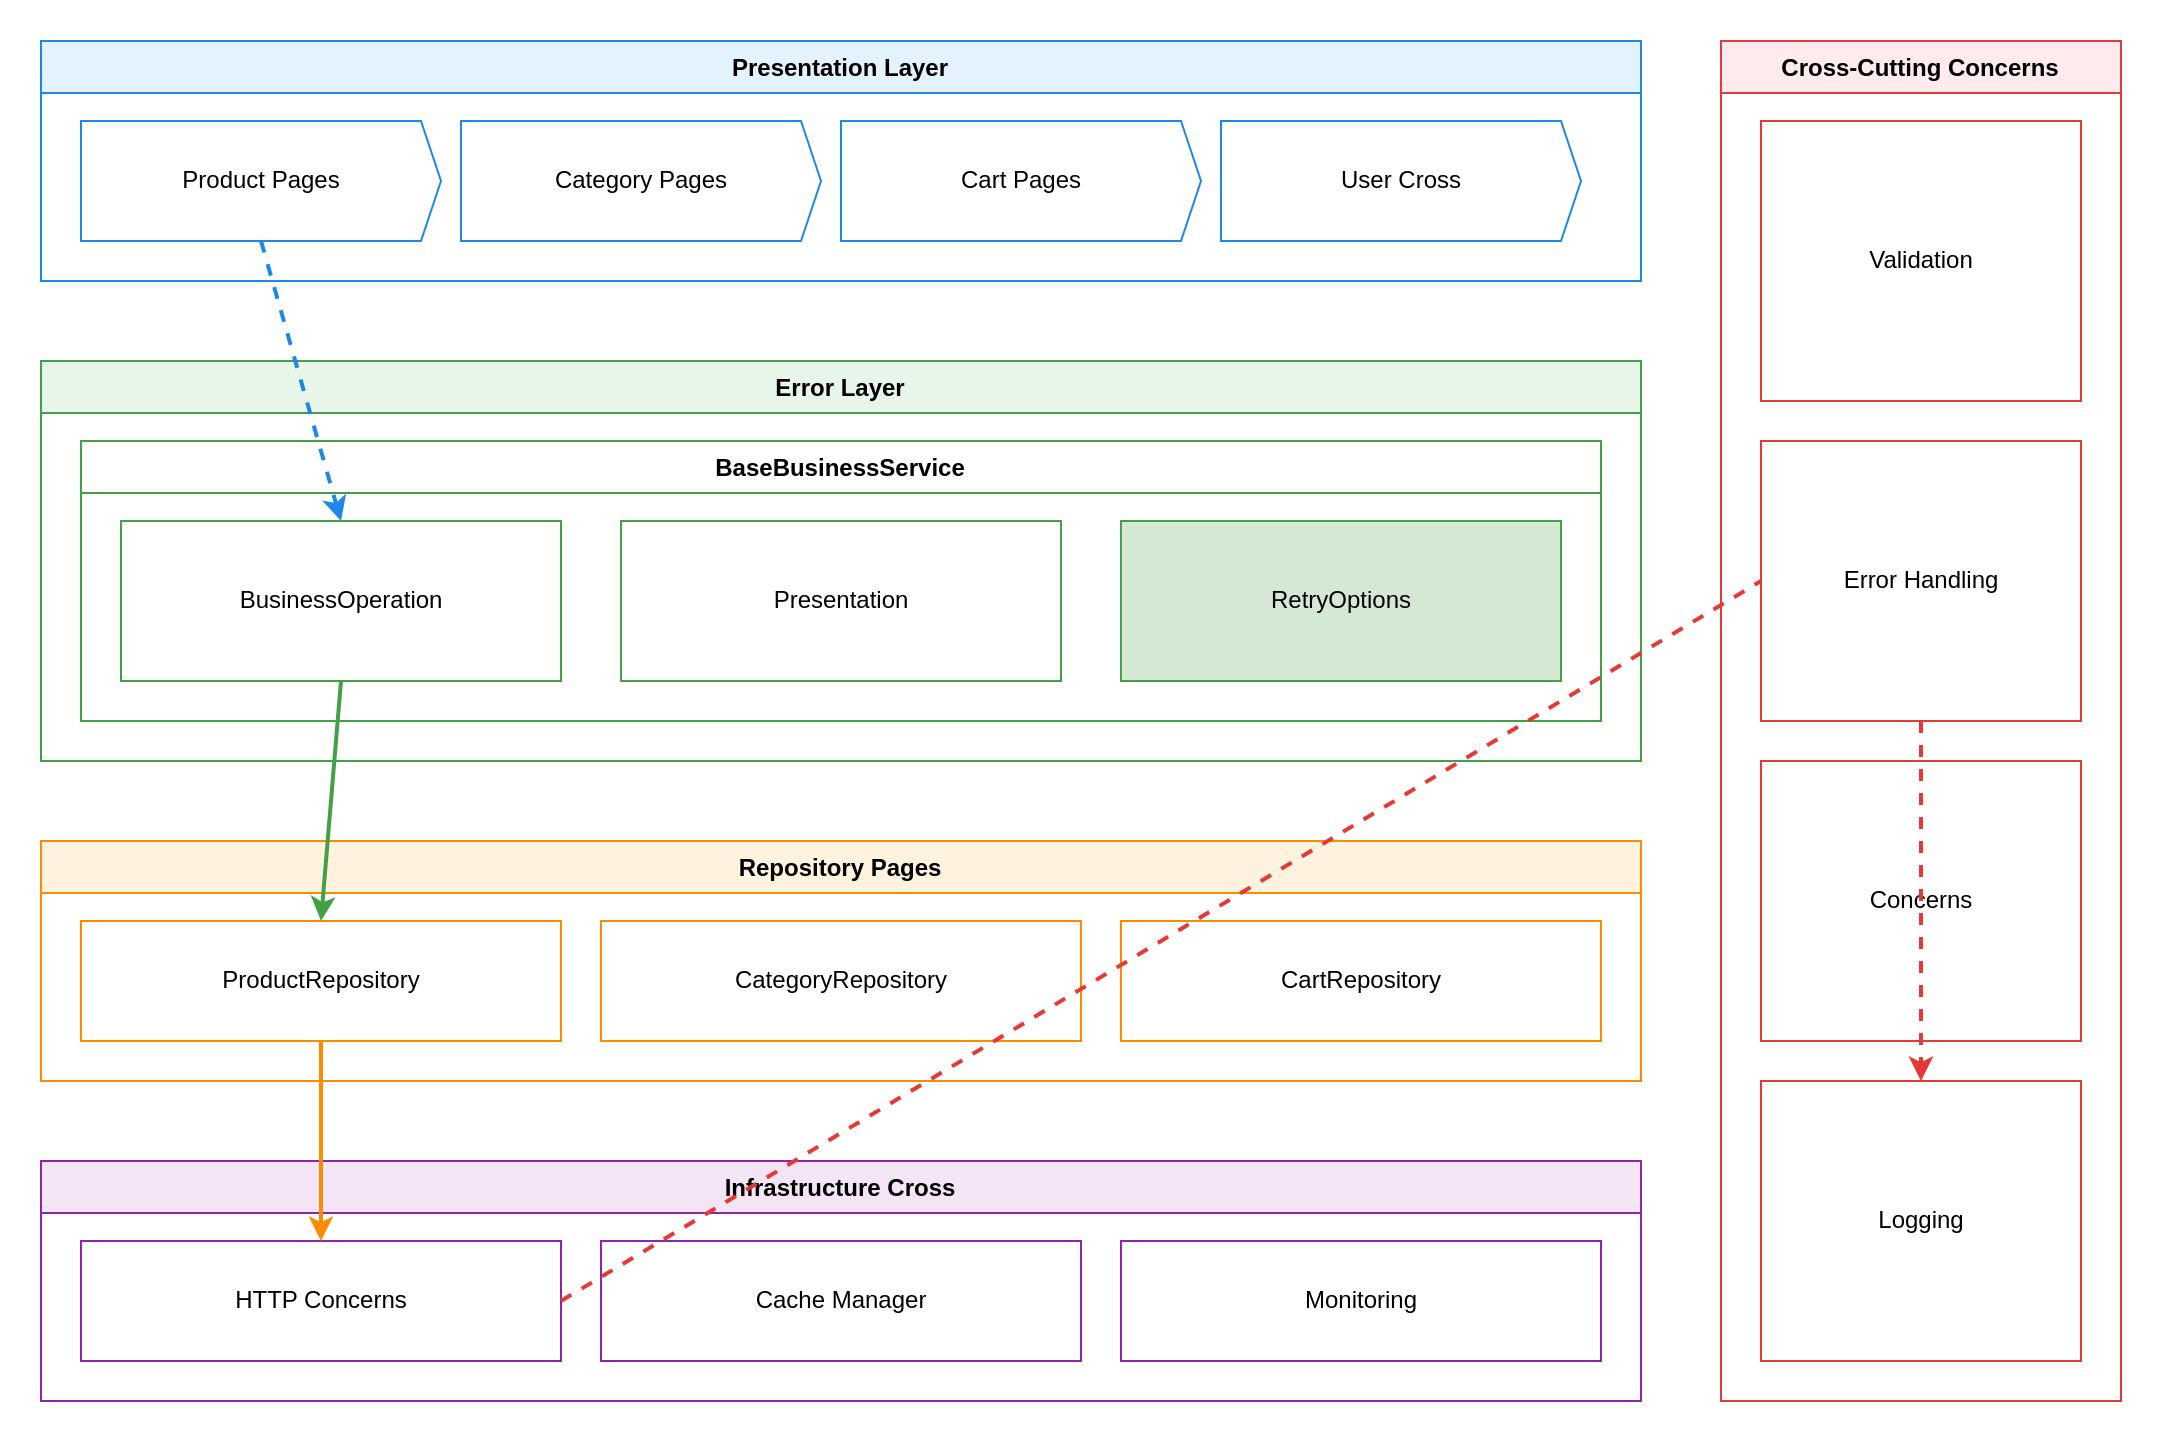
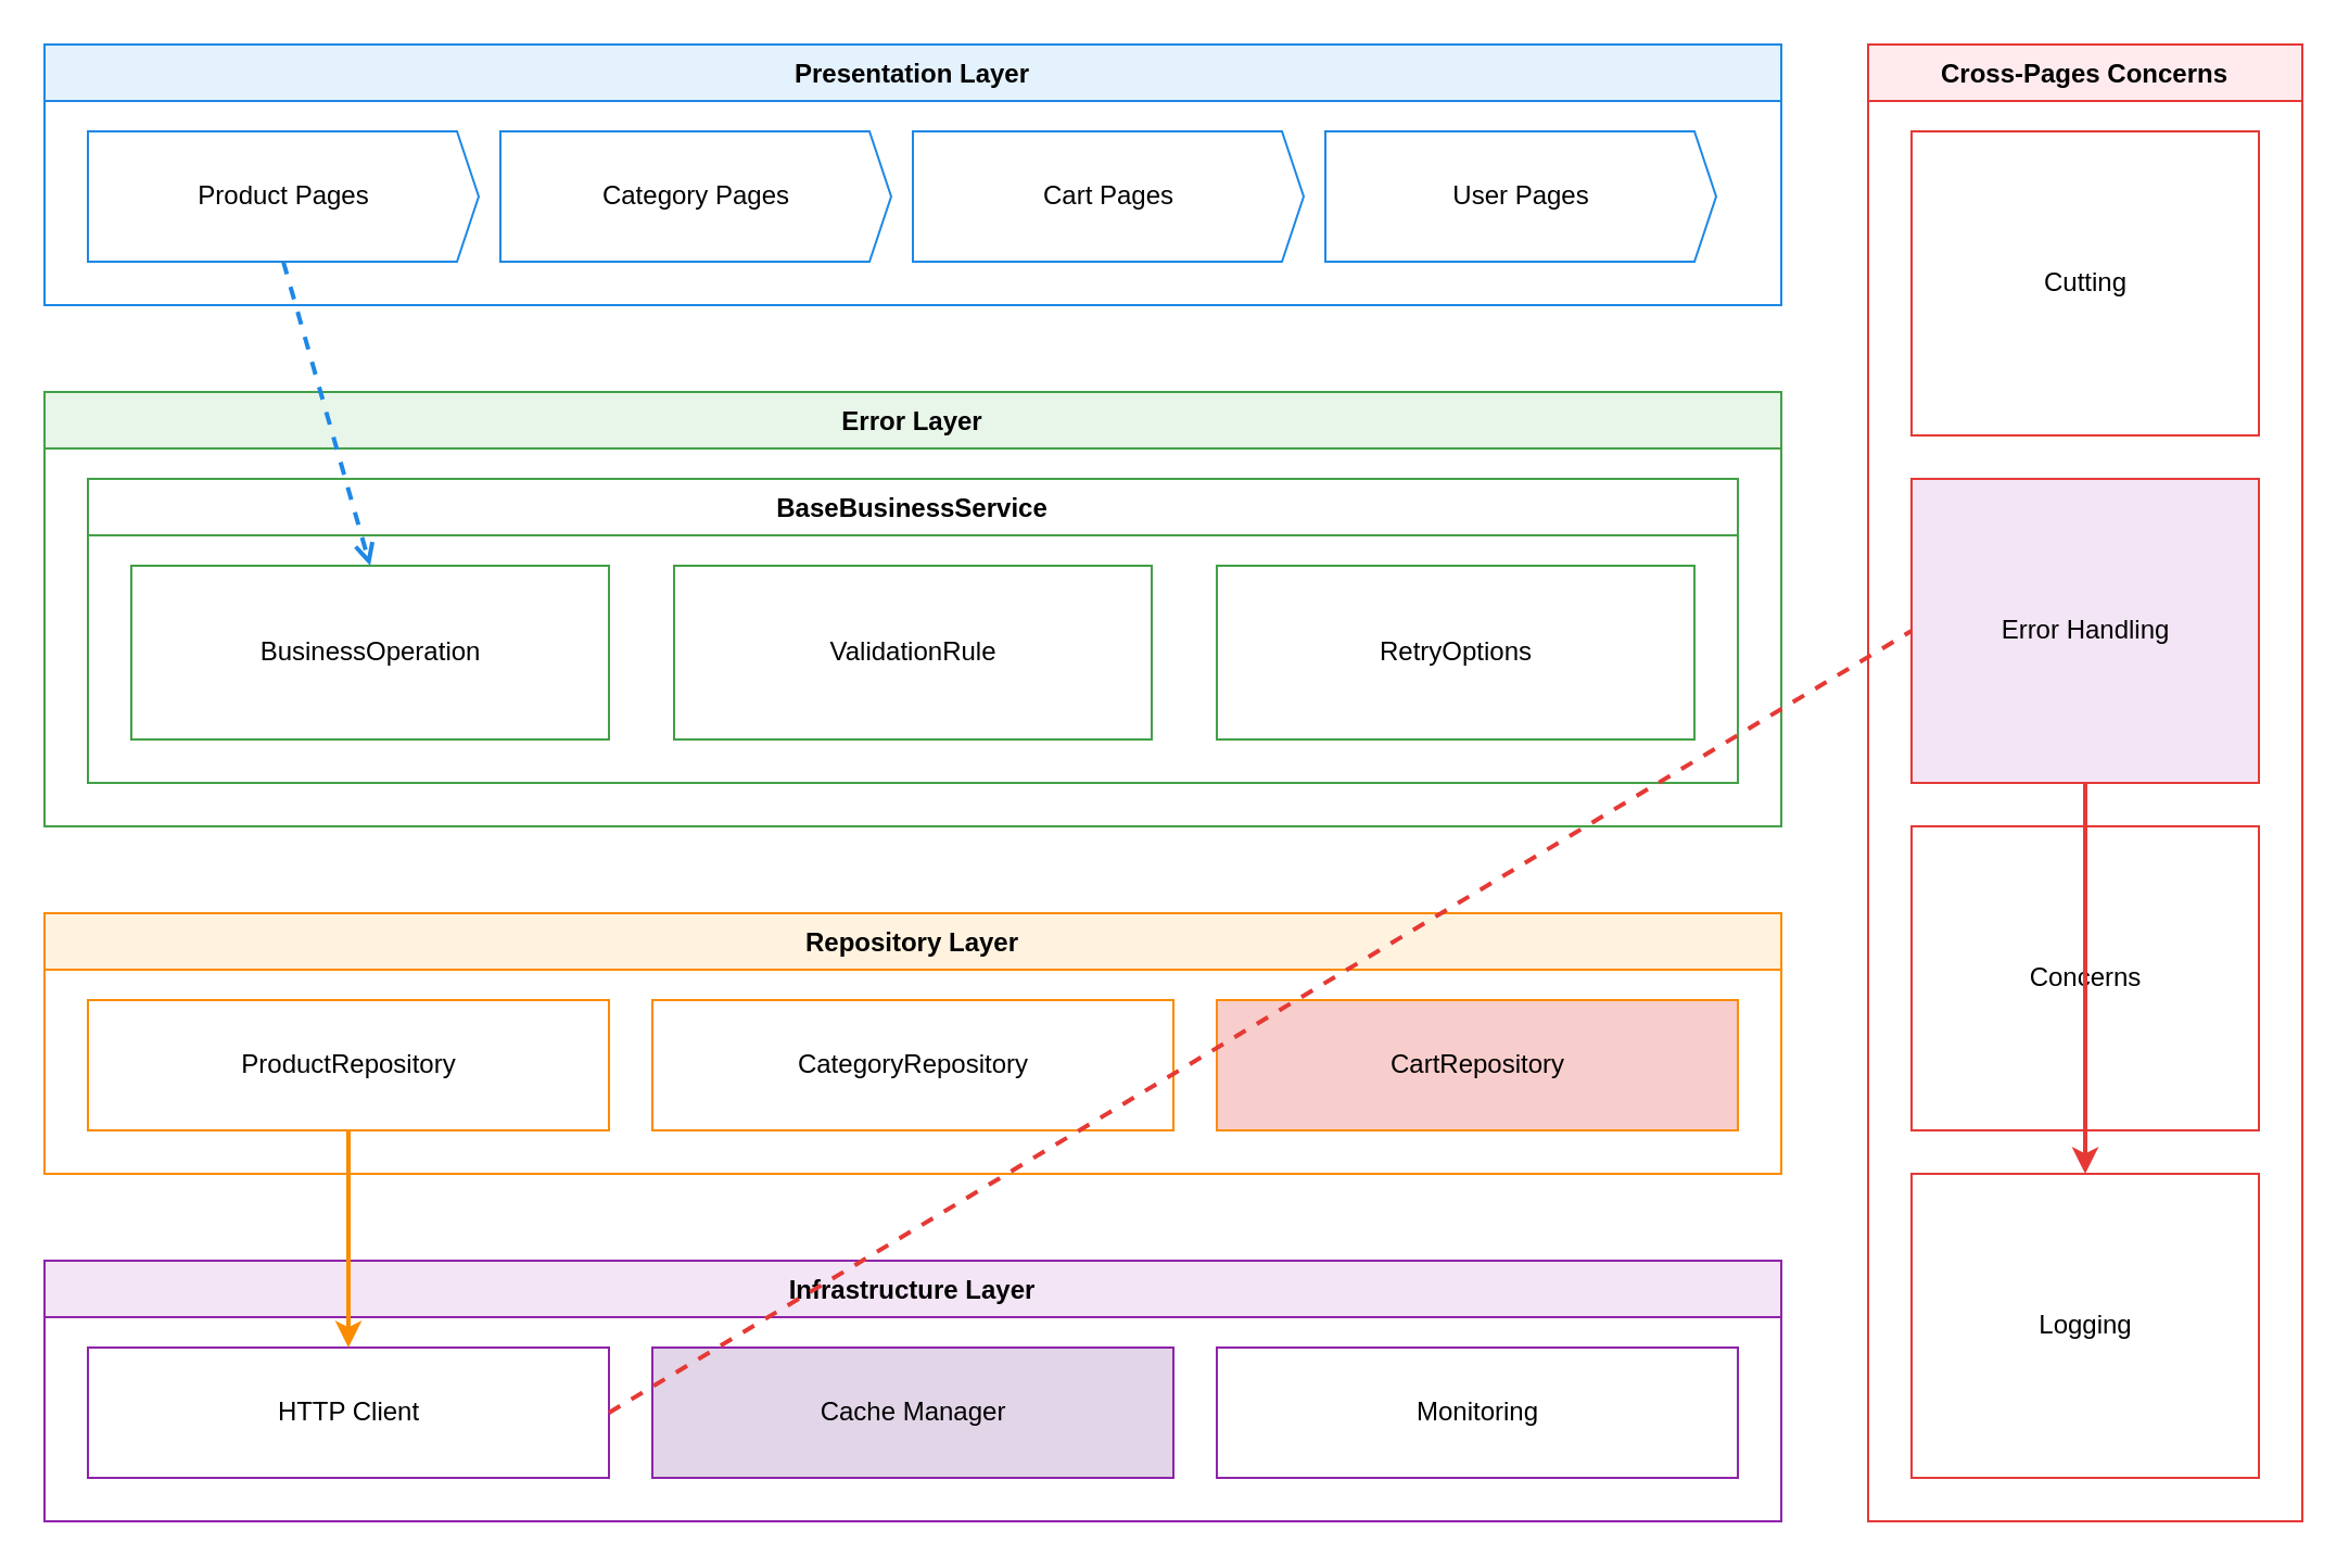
- <mxCell id="20" value="Cross-Cutting Concerns" style="swimlane;fontStyle=1;align=center;verticalAlign=top;childLayout=stackLayout;horizontal=1;startSize=26;horizontalStack=0;resizeParent=1;resizeParentMax=0;resizeLast=0;collapsible=1;marginBottom=0;fillColor=#FFEBEE;strokeColor=#E53935;" parent="1" vertex="1"><mxGeometry x="860" y="20" width="200" height="680" as="geometry" /></mxCell>
+ <mxCell id="20" value="Cross-Pages Concerns" style="swimlane;fontStyle=1;align=center;verticalAlign=top;childLayout=stackLayout;horizontal=1;startSize=26;horizontalStack=0;resizeParent=1;resizeParentMax=0;resizeLast=0;collapsible=1;marginBottom=0;fillColor=#FFEBEE;strokeColor=#E53935;" parent="1" vertex="1"><mxGeometry x="860" y="20" width="200" height="680" as="geometry" /></mxCell>
- <mxCell id="6" value="User Cross" style="html=1;shadow=0;dashed=0;align=center;verticalAlign=middle;shape=mxgraph.arrows2.arrow;dy=0;dx=10;notch=0;fillColor=#FFFFFF;strokeColor=#1E88E5;" parent="2" vertex="1"><mxGeometry x="590" y="40" width="180" height="60" as="geometry" /></mxCell>
+ <mxCell id="6" value="User Pages" style="html=1;shadow=0;dashed=0;align=center;verticalAlign=middle;shape=mxgraph.arrows2.arrow;dy=0;dx=10;notch=0;fillColor=#FFFFFF;strokeColor=#1E88E5;" parent="2" vertex="1"><mxGeometry x="590" y="40" width="180" height="60" as="geometry" /></mxCell>
- <mxCell id="21" value="Validation" style="html=1;fillColor=#FFFFFF;strokeColor=#E53935;" parent="20" vertex="1"><mxGeometry x="20" y="40" width="160" height="140" as="geometry" /></mxCell>
+ <mxCell id="21" value="Cutting" style="html=1;fillColor=#FFFFFF;strokeColor=#E53935;" parent="20" vertex="1"><mxGeometry x="20" y="40" width="160" height="140" as="geometry" /></mxCell>
- <mxCell id="25" value="" style="endArrow=classic;html=1;strokeColor=#1E88E5;strokeWidth=2;dashed=1;exitX=0.5;exitY=1;entryX=0.5;entryY=0;" parent="1" source="3" target="9" edge="1"><mxGeometry relative="1" as="geometry" /></mxCell>
+ <mxCell id="25" value="" style="endArrow=open;html=1;strokeColor=#1E88E5;strokeWidth=2;dashed=1;exitX=0.5;exitY=1;entryX=0.5;entryY=0;" parent="1" source="3" target="9" edge="1"><mxGeometry relative="1" as="geometry" /></mxCell>
- <mxCell id="22" value="Error Handling" style="html=1;fillColor=#FFFFFF;strokeColor=#E53935;" parent="20" vertex="1"><mxGeometry x="20" y="200" width="160" height="140" as="geometry" /></mxCell>
+ <mxCell id="22" value="Error Handling" style="html=1;fillColor=#f3e5f5;strokeColor=#E53935;" parent="20" vertex="1"><mxGeometry x="20" y="200" width="160" height="140" as="geometry" /></mxCell>
- <mxCell id="10" value="Presentation" style="html=1;fillColor=#FFFFFF;strokeColor=#43A047;" parent="8" vertex="1"><mxGeometry x="270" y="40" width="220" height="80" as="geometry" /></mxCell>
+ <mxCell id="10" value="ValidationRule" style="html=1;fillColor=#FFFFFF;strokeColor=#43A047;" parent="8" vertex="1"><mxGeometry x="270" y="40" width="220" height="80" as="geometry" /></mxCell>
- <mxCell id="11" value="RetryOptions" style="html=1;fillColor=#d5e8d4;strokeColor=#43A047;" parent="8" vertex="1"><mxGeometry x="520" y="40" width="220" height="80" as="geometry" /></mxCell>
+ <mxCell id="11" value="RetryOptions" style="html=1;fillColor=#FFFFFF;strokeColor=#43A047;" parent="8" vertex="1"><mxGeometry x="520" y="40" width="220" height="80" as="geometry" /></mxCell>
- <mxCell id="29" value="" style="endArrow=classic;html=1;strokeColor=#E53935;strokeWidth=2;dashed=1;exitX=0.5;exitY=1;entryX=0.5;entryY=0;" parent="1" source="22" target="24" edge="1"><mxGeometry relative="1" as="geometry" /></mxCell>
+ <mxCell id="29" value="" style="endArrow=classic;html=1;strokeColor=#E53935;strokeWidth=2;dashed=0;exitX=0.5;exitY=1;entryX=0.5;entryY=0;" parent="1" source="22" target="24" edge="1"><mxGeometry relative="1" as="geometry" /></mxCell>
- <mxCell id="26" value="" style="endArrow=classic;html=1;strokeColor=#43A047;strokeWidth=2;exitX=0.5;exitY=1;entryX=0.5;entryY=0;" parent="1" source="9" target="13" edge="1"><mxGeometry relative="1" as="geometry" /></mxCell>
- <mxCell id="12" value="Repository Pages" style="swimlane;fontStyle=1;align=center;verticalAlign=top;childLayout=stackLayout;horizontal=1;startSize=26;horizontalStack=0;resizeParent=1;resizeParentMax=0;resizeLast=0;collapsible=1;marginBottom=0;fillColor=#FFF3E0;strokeColor=#FB8C00;" parent="1" vertex="1"><mxGeometry x="20" y="420" width="800" height="120" as="geometry" /></mxCell>
+ <mxCell id="12" value="Repository Layer" style="swimlane;fontStyle=1;align=center;verticalAlign=top;childLayout=stackLayout;horizontal=1;startSize=26;horizontalStack=0;resizeParent=1;resizeParentMax=0;resizeLast=0;collapsible=1;marginBottom=0;fillColor=#FFF3E0;strokeColor=#FB8C00;" parent="1" vertex="1"><mxGeometry x="20" y="420" width="800" height="120" as="geometry" /></mxCell>
- <mxCell id="15" value="CartRepository" style="html=1;fillColor=#FFFFFF;strokeColor=#FB8C00;" parent="12" vertex="1"><mxGeometry x="540" y="40" width="240" height="60" as="geometry" /></mxCell>
+ <mxCell id="15" value="CartRepository" style="html=1;fillColor=#f8cecc;strokeColor=#FB8C00;" parent="12" vertex="1"><mxGeometry x="540" y="40" width="240" height="60" as="geometry" /></mxCell>
- <mxCell id="16" value="Infrastructure Cross" style="swimlane;fontStyle=1;align=center;verticalAlign=top;childLayout=stackLayout;horizontal=1;startSize=26;horizontalStack=0;resizeParent=1;resizeParentMax=0;resizeLast=0;collapsible=1;marginBottom=0;fillColor=#F3E5F5;strokeColor=#8E24AA;" parent="1" vertex="1"><mxGeometry x="20" y="580" width="800" height="120" as="geometry" /></mxCell>
+ <mxCell id="16" value="Infrastructure Layer" style="swimlane;fontStyle=1;align=center;verticalAlign=top;childLayout=stackLayout;horizontal=1;startSize=26;horizontalStack=0;resizeParent=1;resizeParentMax=0;resizeLast=0;collapsible=1;marginBottom=0;fillColor=#F3E5F5;strokeColor=#8E24AA;" parent="1" vertex="1"><mxGeometry x="20" y="580" width="800" height="120" as="geometry" /></mxCell>
- <mxCell id="17" value="HTTP Concerns" style="html=1;fillColor=#FFFFFF;strokeColor=#8E24AA;" parent="16" vertex="1"><mxGeometry x="20" y="40" width="240" height="60" as="geometry" /></mxCell>
+ <mxCell id="17" value="HTTP Client" style="html=1;fillColor=#FFFFFF;strokeColor=#8E24AA;" parent="16" vertex="1"><mxGeometry x="20" y="40" width="240" height="60" as="geometry" /></mxCell>
- <mxCell id="18" value="Cache Manager" style="html=1;fillColor=#FFFFFF;strokeColor=#8E24AA;" parent="16" vertex="1"><mxGeometry x="280" y="40" width="240" height="60" as="geometry" /></mxCell>
+ <mxCell id="18" value="Cache Manager" style="html=1;fillColor=#e1d5e7;strokeColor=#8E24AA;" parent="16" vertex="1"><mxGeometry x="280" y="40" width="240" height="60" as="geometry" /></mxCell>
